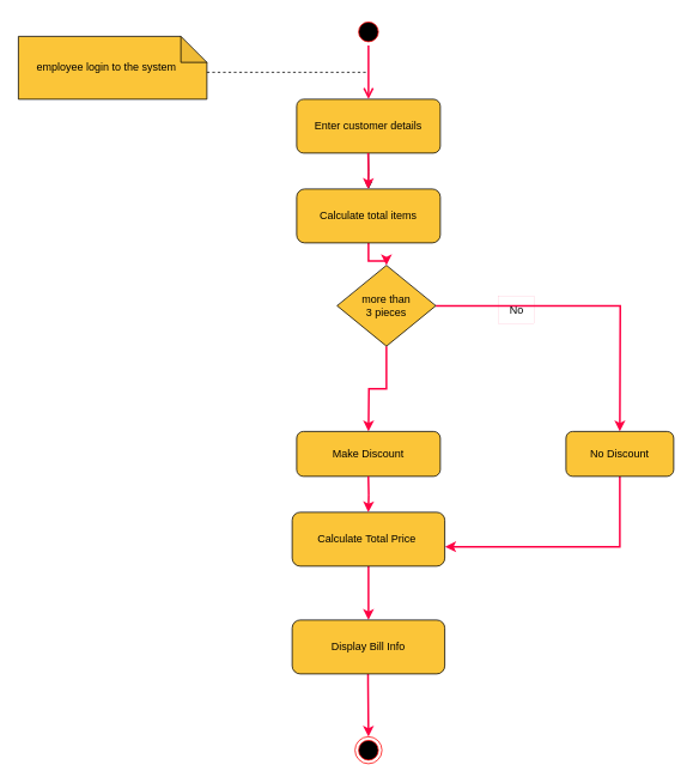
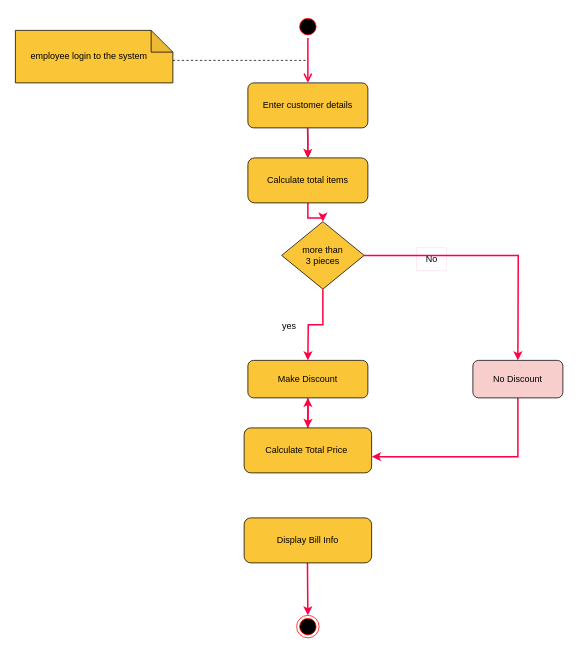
+ <mxCell id="11" value="yes" style="text;html=1;align=center;verticalAlign=middle;resizable=0;points=[];autosize=1;strokeColor=none;fillColor=none;" parent="1" vertex="1"><mxGeometry x="365" y="420" width="40" height="30" as="geometry" /></mxCell>
- <mxCell id="14" value="No Discount" style="rounded=1;whiteSpace=wrap;html=1;fillColor=#FBC538;" parent="1" vertex="1"><mxGeometry x="630" y="480" width="120" height="50" as="geometry" /></mxCell>
+ <mxCell id="14" value="No Discount" style="rounded=1;whiteSpace=wrap;html=1;fillColor=#f8cecc;" parent="1" vertex="1"><mxGeometry x="630" y="480" width="120" height="50" as="geometry" /></mxCell>
- <mxCell id="15" style="edgeStyle=orthogonalEdgeStyle;rounded=0;orthogonalLoop=1;jettySize=auto;html=1;entryX=0.5;entryY=0;entryDx=0;entryDy=0;strokeColor=#FF0044;strokeWidth=2;" parent="1" source="16" target="22" edge="1"><mxGeometry relative="1" as="geometry"><mxPoint x="410" y="680" as="targetPoint" /></mxGeometry></mxCell>
+ <mxCell id="15" style="edgeStyle=orthogonalEdgeStyle;rounded=0;orthogonalLoop=1;jettySize=auto;html=1;strokeColor=#FF0044;strokeWidth=2;" parent="1" source="16" target="12" edge="1"><mxGeometry relative="1" as="geometry"><mxPoint x="410" y="680" as="targetPoint" /></mxGeometry></mxCell>
